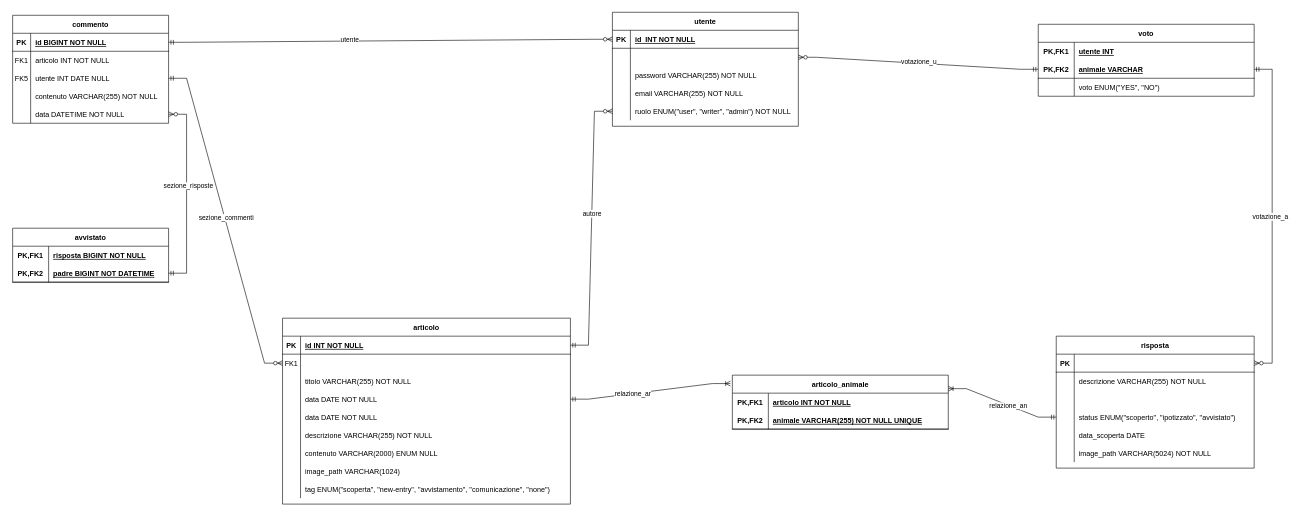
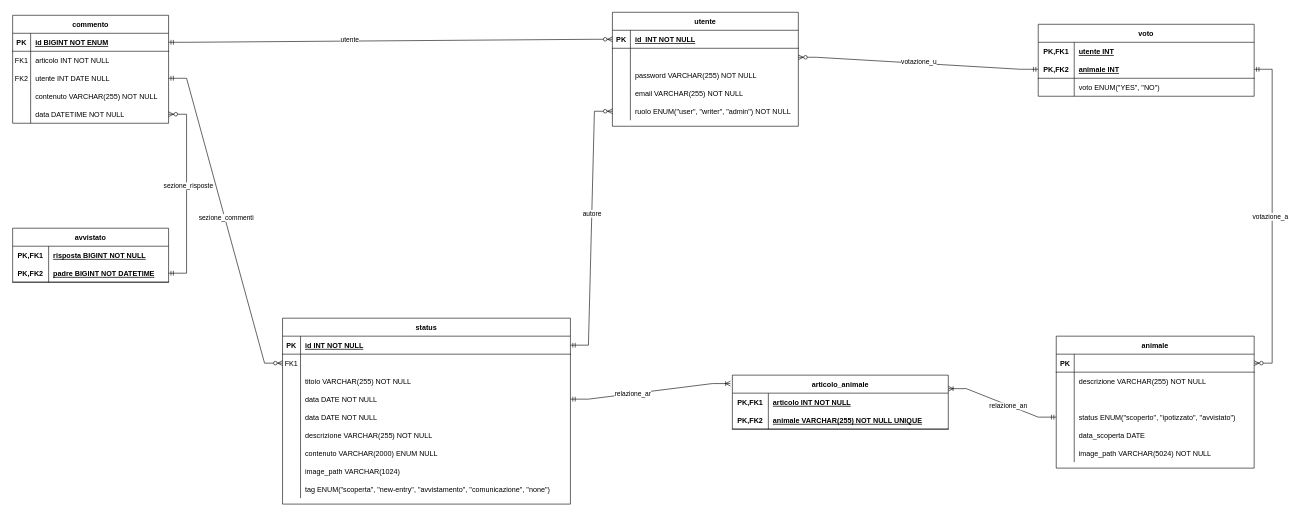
- <mxCell id="71" value="id BIGINT NOT NULL" style="shape=partialRectangle;connectable=0;fillColor=none;top=0;left=0;bottom=0;right=0;align=left;spacingLeft=6;fontStyle=5;overflow=hidden;" vertex="1" parent="69"><mxGeometry x="30" width="230" height="30" as="geometry"><mxRectangle width="230" height="30" as="alternateBounds" /></mxGeometry></mxCell>
+ <mxCell id="71" value="id BIGINT NOT ENUM" style="shape=partialRectangle;connectable=0;fillColor=none;top=0;left=0;bottom=0;right=0;align=left;spacingLeft=6;fontStyle=5;overflow=hidden;" vertex="1" parent="69"><mxGeometry x="30" width="230" height="30" as="geometry"><mxRectangle width="230" height="30" as="alternateBounds" /></mxGeometry></mxCell>
- <mxCell id="97" value="animale VARCHAR" style="shape=partialRectangle;connectable=0;fillColor=none;top=0;left=0;bottom=0;right=0;align=left;spacingLeft=6;fontStyle=5;overflow=hidden;" vertex="1" parent="95"><mxGeometry x="60" width="300" height="30" as="geometry"><mxRectangle width="300" height="30" as="alternateBounds" /></mxGeometry></mxCell>
+ <mxCell id="97" value="animale INT" style="shape=partialRectangle;connectable=0;fillColor=none;top=0;left=0;bottom=0;right=0;align=left;spacingLeft=6;fontStyle=5;overflow=hidden;" vertex="1" parent="95"><mxGeometry x="60" width="300" height="30" as="geometry"><mxRectangle width="300" height="30" as="alternateBounds" /></mxGeometry></mxCell>
- <mxCell id="76" value="FK5" style="shape=partialRectangle;connectable=0;fillColor=none;top=0;left=0;bottom=0;right=0;fontStyle=0;overflow=hidden;" vertex="1" parent="75"><mxGeometry width="30" height="30" as="geometry"><mxRectangle width="30" height="30" as="alternateBounds" /></mxGeometry></mxCell>
+ <mxCell id="76" value="FK2" style="shape=partialRectangle;connectable=0;fillColor=none;top=0;left=0;bottom=0;right=0;fontStyle=0;overflow=hidden;" vertex="1" parent="75"><mxGeometry width="30" height="30" as="geometry"><mxRectangle width="30" height="30" as="alternateBounds" /></mxGeometry></mxCell>
- <mxCell id="2" value="articolo" style="shape=table;startSize=30;container=1;collapsible=1;childLayout=tableLayout;fixedRows=1;rowLines=0;fontStyle=1;align=center;resizeLast=1;" parent="1" vertex="1"><mxGeometry x="470" y="530" width="480" height="310" as="geometry" /></mxCell>
+ <mxCell id="2" value="status" style="shape=table;startSize=30;container=1;collapsible=1;childLayout=tableLayout;fixedRows=1;rowLines=0;fontStyle=1;align=center;resizeLast=1;" parent="1" vertex="1"><mxGeometry x="470" y="530" width="480" height="310" as="geometry" /></mxCell>
- <mxCell id="29" value="risposta" style="shape=table;startSize=30;container=1;collapsible=1;childLayout=tableLayout;fixedRows=1;rowLines=0;fontStyle=1;align=center;resizeLast=1;" parent="1" vertex="1"><mxGeometry x="1760" y="560" width="330" height="220" as="geometry" /></mxCell>
+ <mxCell id="29" value="animale" style="shape=table;startSize=30;container=1;collapsible=1;childLayout=tableLayout;fixedRows=1;rowLines=0;fontStyle=1;align=center;resizeLast=1;" parent="1" vertex="1"><mxGeometry x="1760" y="560" width="330" height="220" as="geometry" /></mxCell>
